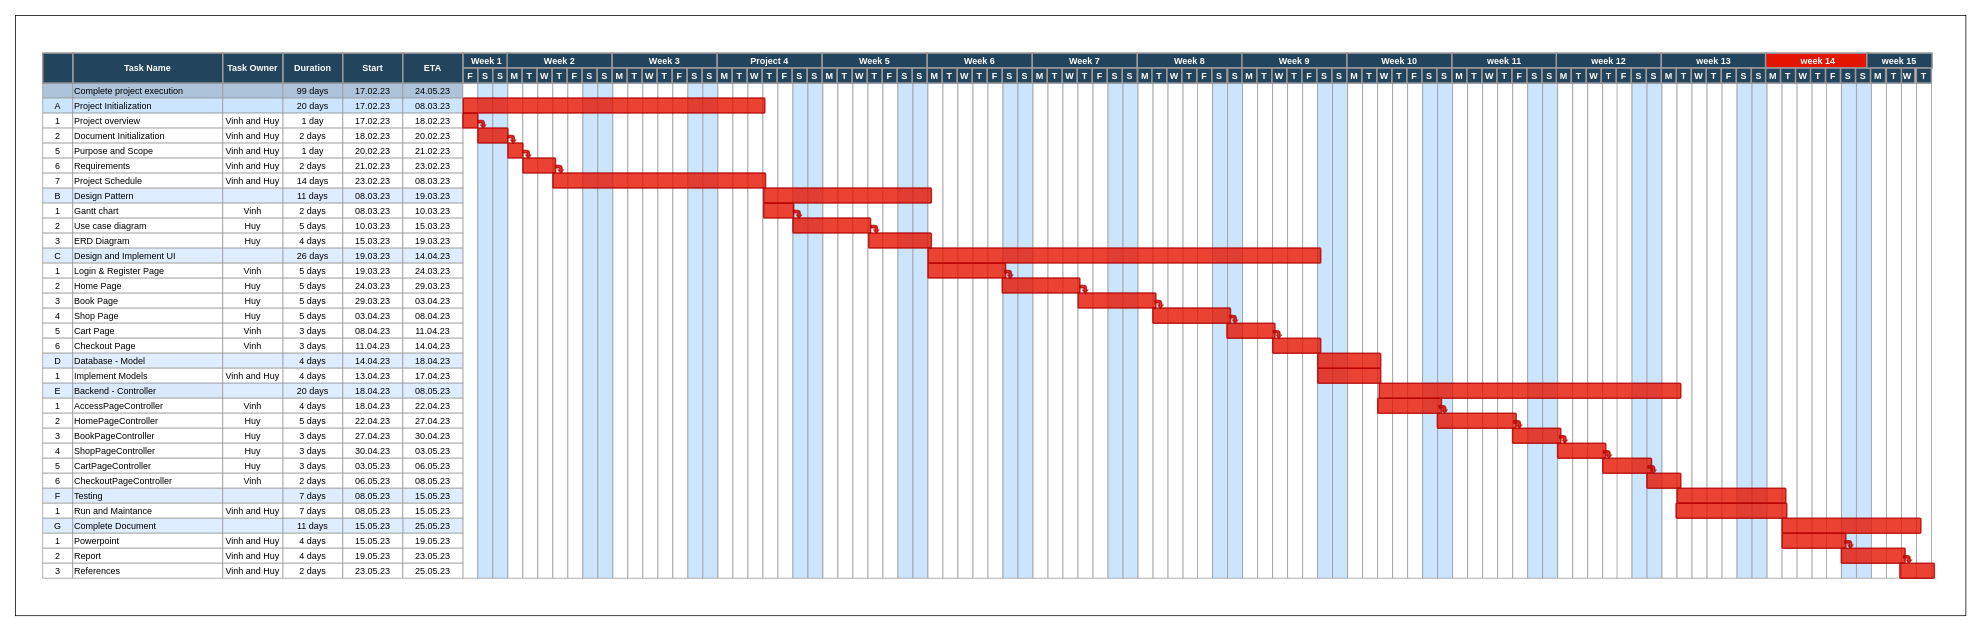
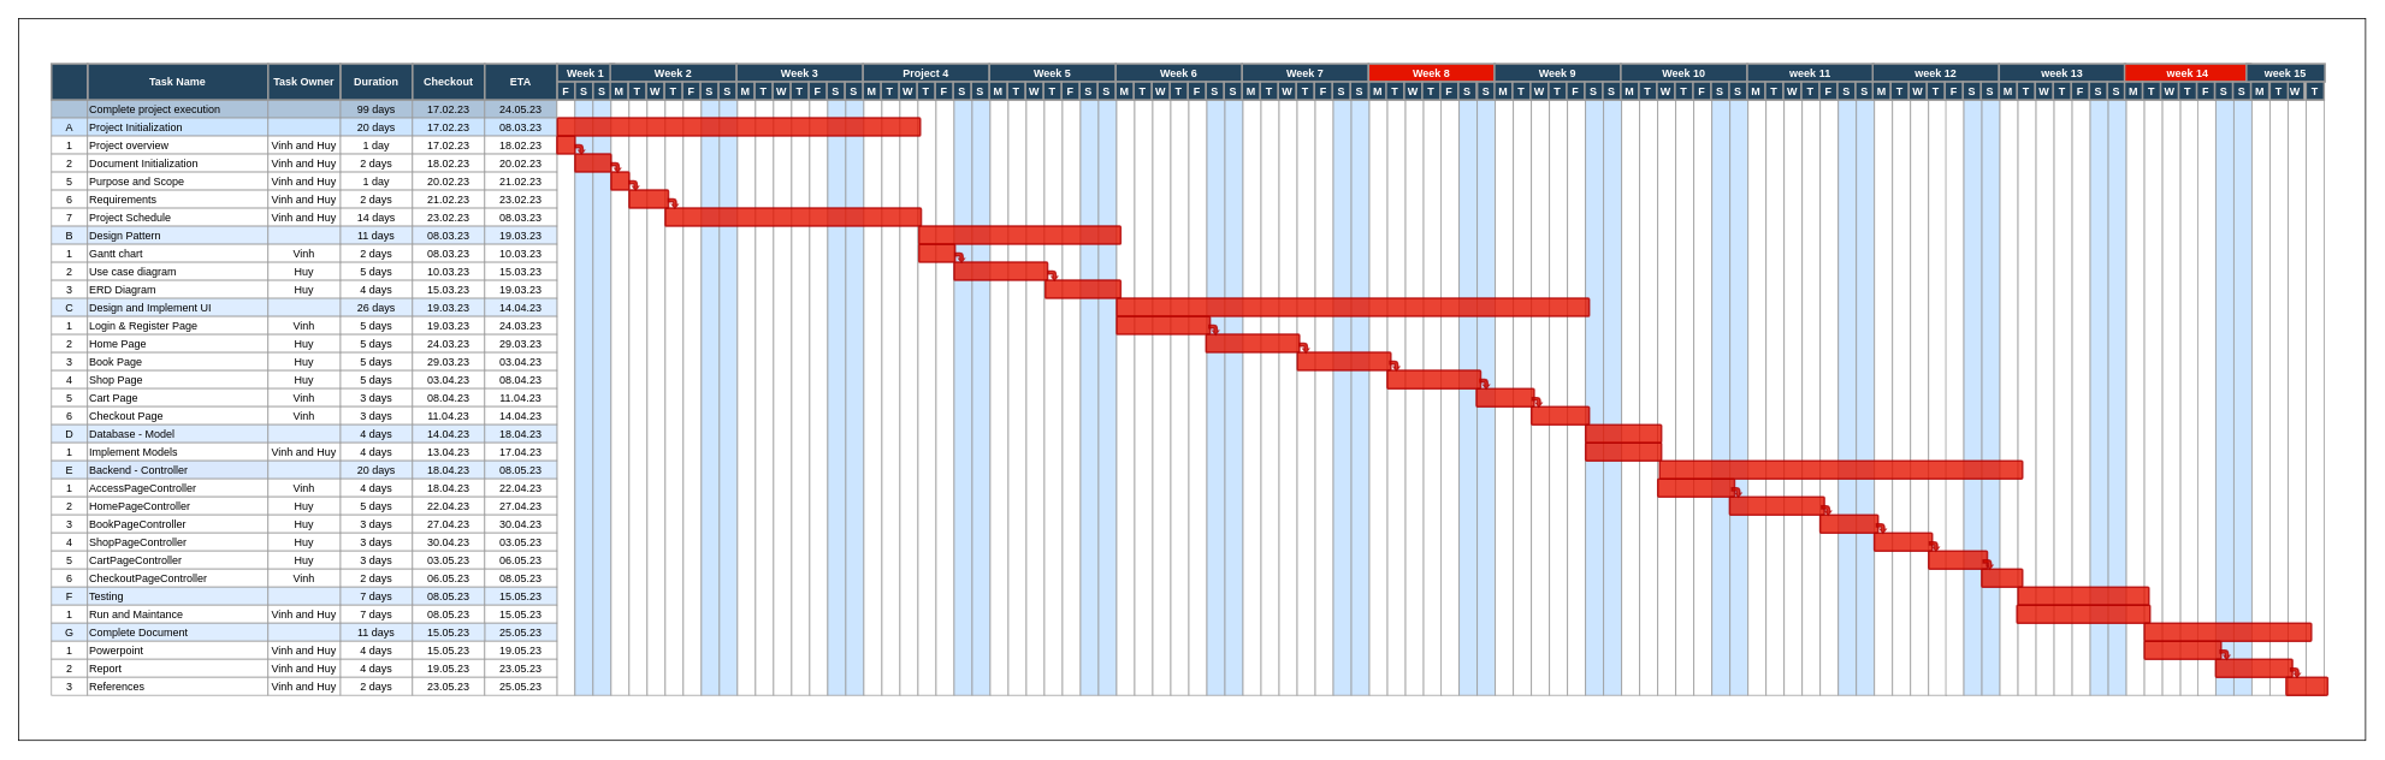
- <mxCell id="301" value="Week 8" style="fillColor=#23445D;strokeColor=#999999;strokeWidth=2;fontColor=#FFFFFF;fontStyle=1" parent="1" vertex="1"><mxGeometry x="1515.5" y="70" width="140" height="20" as="geometry" /></mxCell>
+ <mxCell id="301" value="Week 8" style="fillColor=#e51400;strokeColor=#999999;strokeWidth=2;fontColor=#FFFFFF;fontStyle=1;" parent="1" vertex="1"><mxGeometry x="1515.5" y="70" width="140" height="20" as="geometry" /></mxCell>
- <mxCell id="189" value="Start" style="fillColor=#23445D;strokeColor=#999999;strokeWidth=2;fontColor=#FFFFFF;fontStyle=1" parent="1" vertex="1"><mxGeometry x="456.5" y="70" width="80.0" height="40.0" as="geometry" /></mxCell>
+ <mxCell id="189" value="Checkout" style="fillColor=#23445D;strokeColor=#999999;strokeWidth=2;fontColor=#FFFFFF;fontStyle=1" parent="1" vertex="1"><mxGeometry x="456.5" y="70" width="80.0" height="40.0" as="geometry" /></mxCell>
